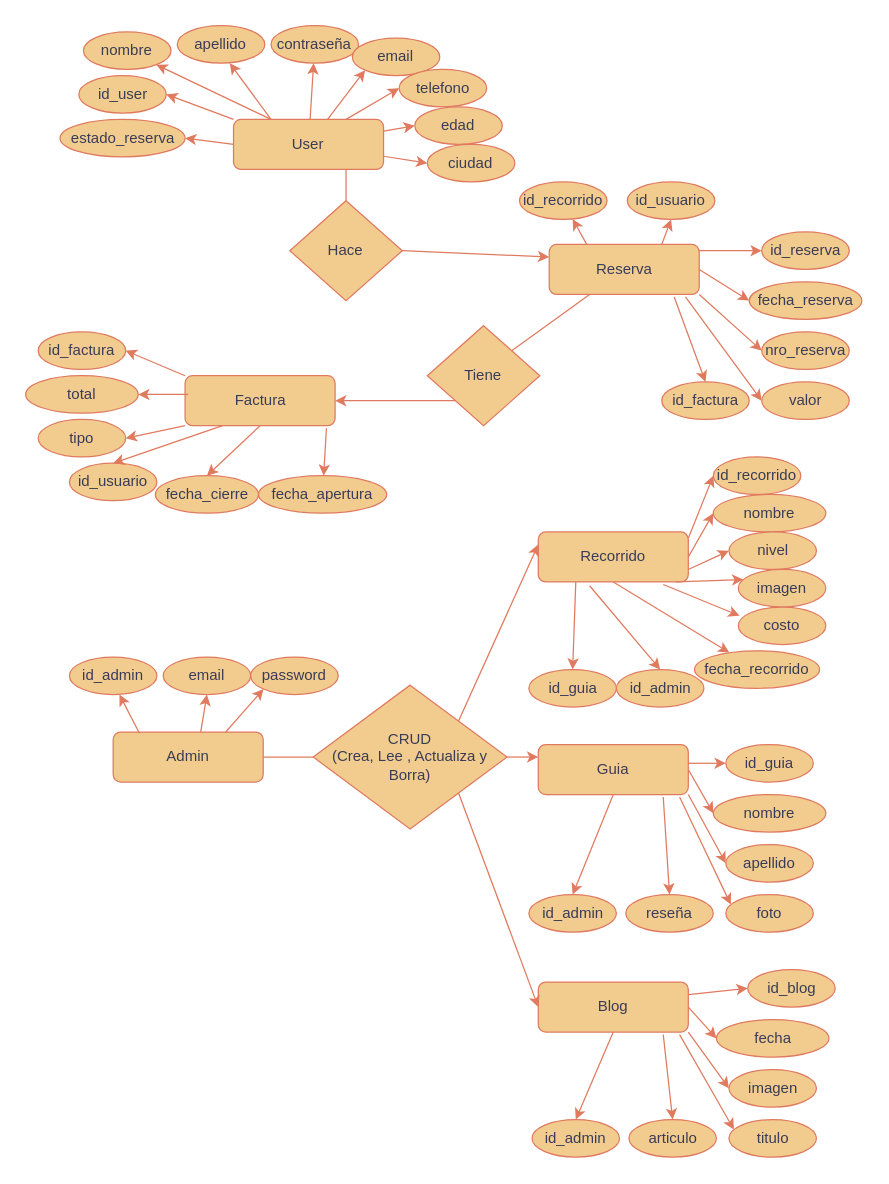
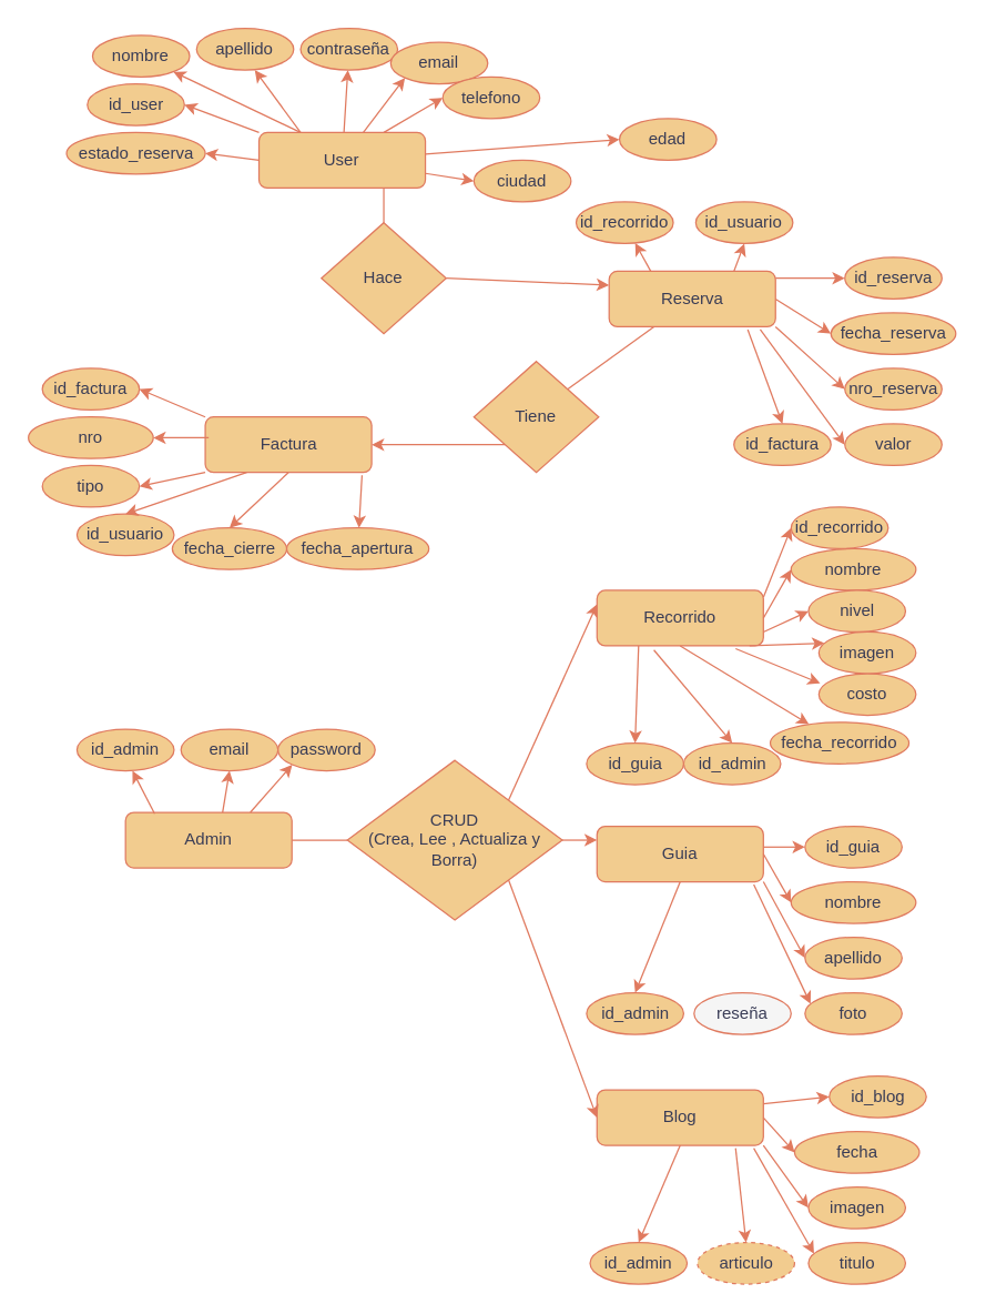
- <mxCell id="11" value="edad" style="ellipse;whiteSpace=wrap;html=1;labelBackgroundColor=none;fillColor=#F2CC8F;strokeColor=#E07A5F;fontColor=#393C56;" vertex="1" parent="1"><mxGeometry x="331.25" y="85" width="70" height="30" as="geometry" /></mxCell>
+ <mxCell id="11" value="edad" style="ellipse;whiteSpace=wrap;html=1;labelBackgroundColor=none;fillColor=#F2CC8F;strokeColor=#E07A5F;fontColor=#393C56;" vertex="1" parent="1"><mxGeometry x="446.25" y="85" width="70" height="30" as="geometry" /></mxCell>
- <mxCell id="87" value="total" style="ellipse;whiteSpace=wrap;html=1;labelBackgroundColor=none;fillColor=#F2CC8F;strokeColor=#E07A5F;fontColor=#393C56;" vertex="1" parent="1"><mxGeometry x="20" y="300" width="90" height="30" as="geometry" /></mxCell>
+ <mxCell id="87" value="nro" style="ellipse;whiteSpace=wrap;html=1;labelBackgroundColor=none;fillColor=#F2CC8F;strokeColor=#E07A5F;fontColor=#393C56;" vertex="1" parent="1"><mxGeometry x="20" y="300" width="90" height="30" as="geometry" /></mxCell>
- <mxCell id="69" value="" style="endArrow=classic;html=1;rounded=0;entryX=0.5;entryY=0;entryDx=0;entryDy=0;exitX=0.833;exitY=1.05;exitDx=0;exitDy=0;exitPerimeter=0;labelBackgroundColor=none;strokeColor=#E07A5F;fontColor=default;" edge="1" parent="1" source="59" target="64"><mxGeometry width="50" height="50" relative="1" as="geometry"><mxPoint x="540" y="655" as="sourcePoint" /><mxPoint x="590" y="700" as="targetPoint" /></mxGeometry></mxCell>
- <mxCell id="64" value="reseña" style="ellipse;whiteSpace=wrap;html=1;labelBackgroundColor=none;fillColor=#F2CC8F;strokeColor=#E07A5F;fontColor=#393C56;" vertex="1" parent="1"><mxGeometry x="500" y="715" width="70" height="30" as="geometry" /></mxCell>
+ <mxCell id="64" value="reseña" style="ellipse;whiteSpace=wrap;html=1;labelBackgroundColor=none;fillColor=#f5f5f5;strokeColor=#E07A5F;fontColor=#393C56;" vertex="1" parent="1"><mxGeometry x="500" y="715" width="70" height="30" as="geometry" /></mxCell>
- <mxCell id="77" value="articulo" style="ellipse;whiteSpace=wrap;html=1;labelBackgroundColor=none;fillColor=#F2CC8F;strokeColor=#E07A5F;fontColor=#393C56;" vertex="1" parent="1"><mxGeometry x="502.5" y="895" width="70" height="30" as="geometry" /></mxCell>
+ <mxCell id="77" value="articulo" style="ellipse;whiteSpace=wrap;html=1;labelBackgroundColor=none;fillColor=#F2CC8F;strokeColor=#E07A5F;fontColor=#393C56;dashed=1;" vertex="1" parent="1"><mxGeometry x="502.5" y="895" width="70" height="30" as="geometry" /></mxCell>
